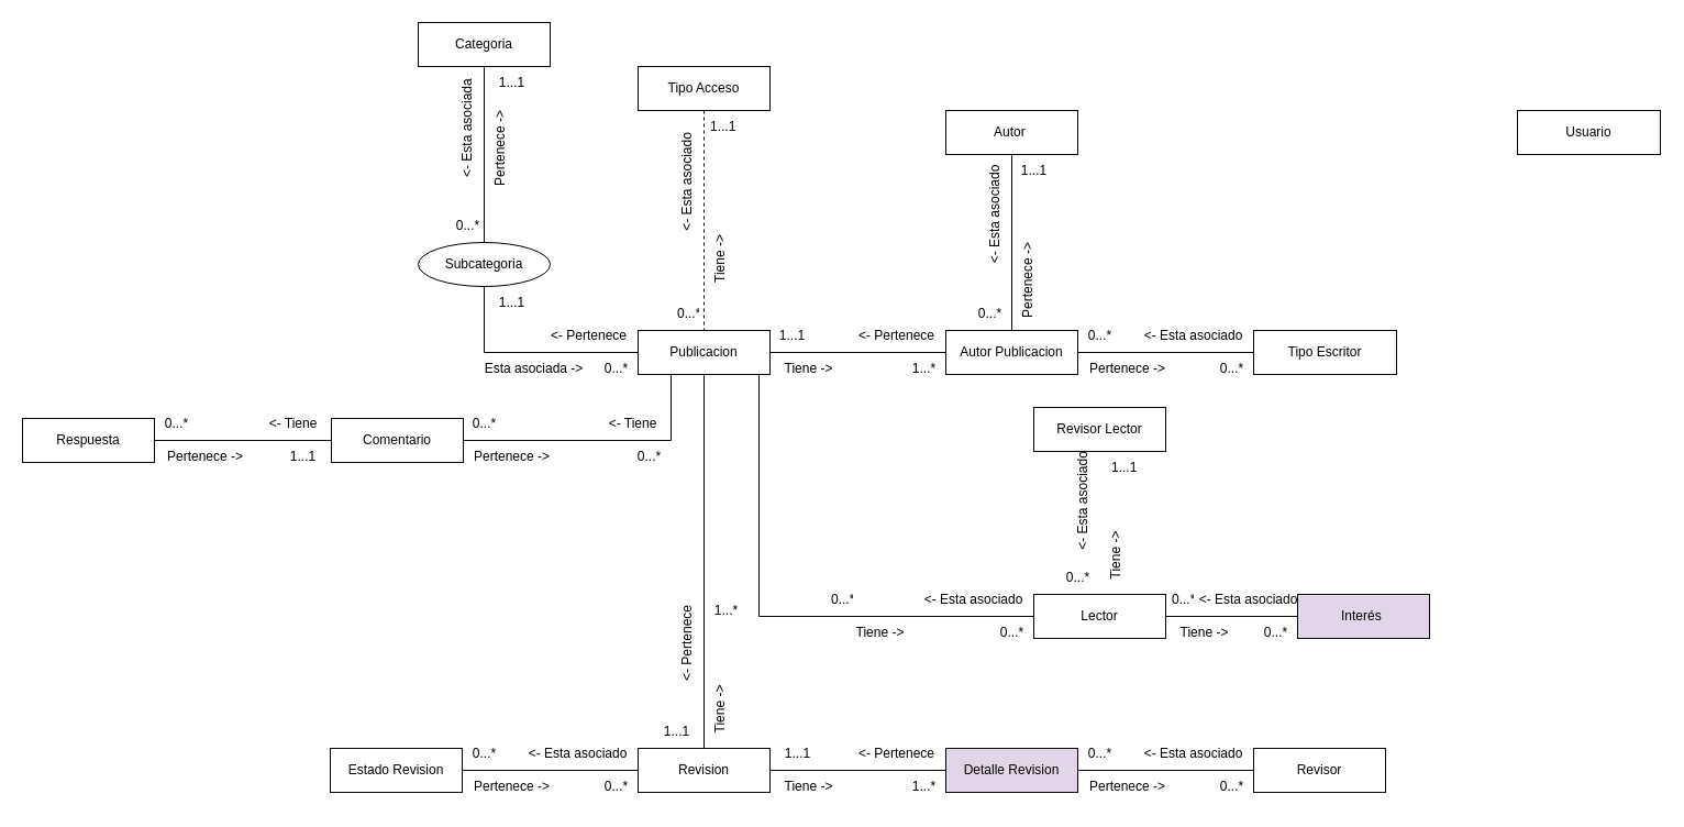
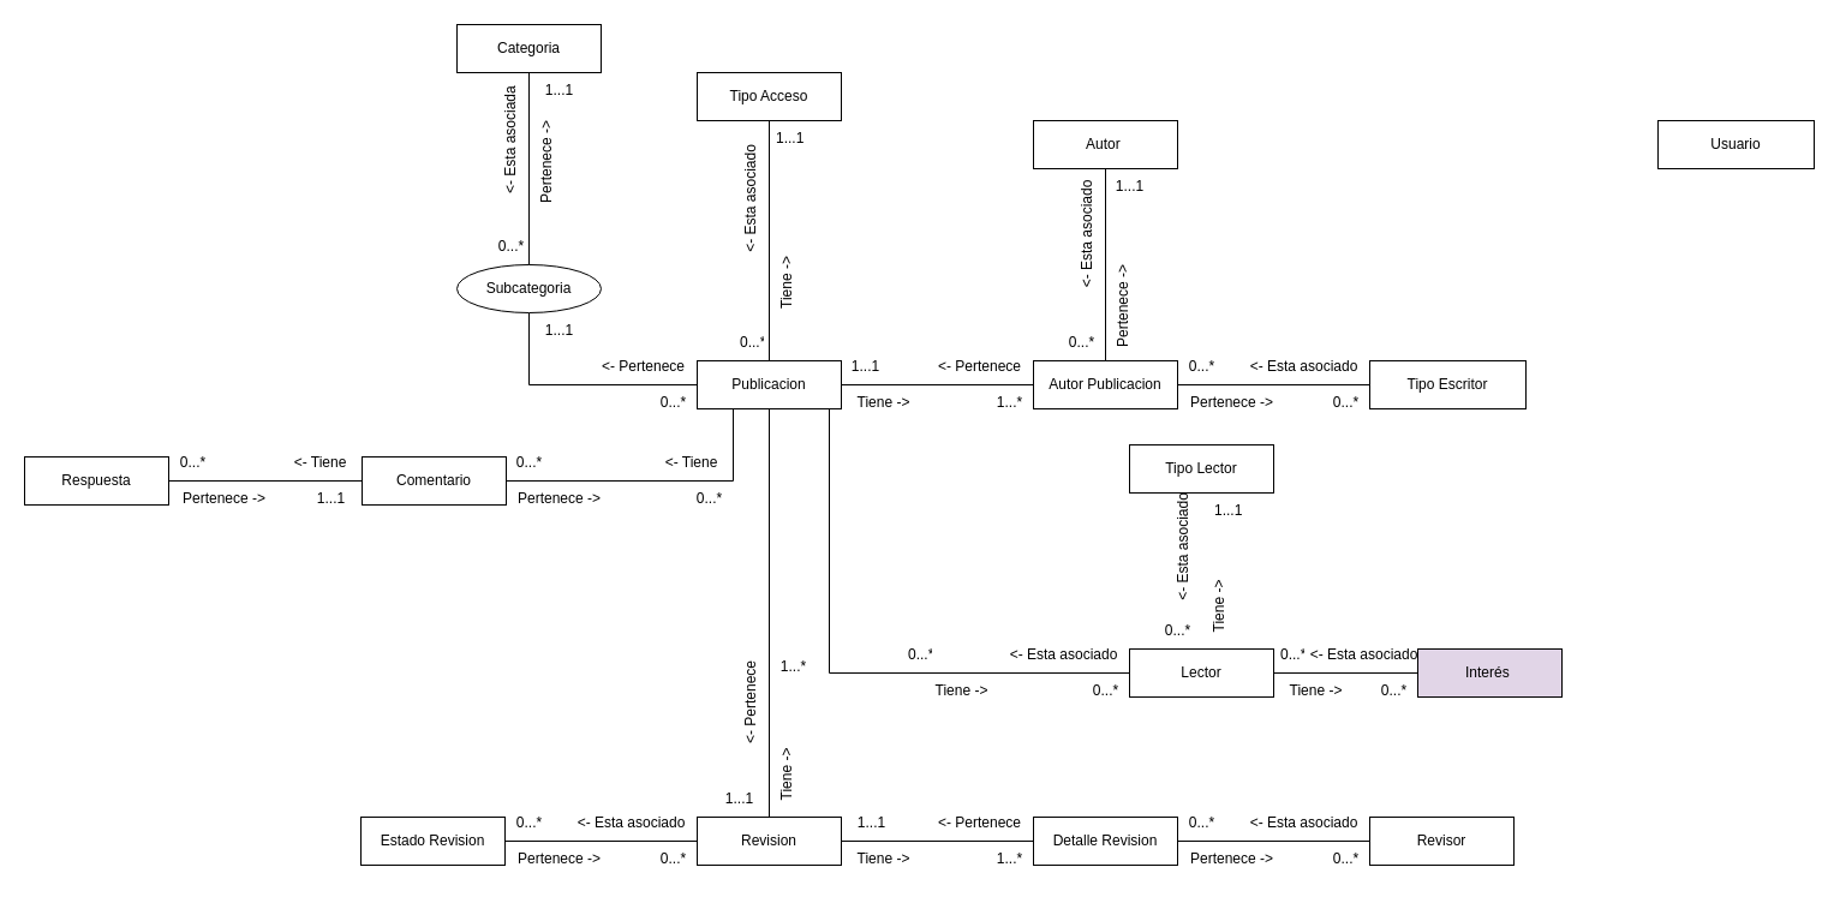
- <mxCell id="8" style="edgeStyle=orthogonalEdgeStyle;rounded=0;orthogonalLoop=1;jettySize=auto;html=1;exitX=0.5;exitY=1;exitDx=0;exitDy=0;endArrow=none;endFill=0;movable=0;resizable=0;rotatable=0;deletable=0;editable=0;locked=1;connectable=0;dashed=1;" edge="1" parent="1" source="9" target="7"><mxGeometry relative="1" as="geometry" /></mxCell>
+ <mxCell id="8" style="edgeStyle=orthogonalEdgeStyle;rounded=0;orthogonalLoop=1;jettySize=auto;html=1;exitX=0.5;exitY=1;exitDx=0;exitDy=0;endArrow=none;endFill=0;movable=0;resizable=0;rotatable=0;deletable=0;editable=0;locked=1;connectable=0;" edge="1" parent="1" source="9" target="7"><mxGeometry relative="1" as="geometry" /></mxCell>
- <mxCell id="17" value="Esta asociada -&amp;gt;" style="text;html=1;align=center;verticalAlign=middle;resizable=0;points=[];autosize=1;strokeColor=none;fillColor=none;movable=0;rotatable=0;deletable=0;editable=0;locked=1;connectable=0;" vertex="1" parent="1"><mxGeometry x="430" y="320" width="110" height="30" as="geometry" /></mxCell>
- <mxCell id="78" value="Revisor Lector" style="rounded=0;whiteSpace=wrap;html=1;movable=0;resizable=0;rotatable=0;deletable=0;editable=0;locked=1;connectable=0;" vertex="1" parent="1"><mxGeometry x="940" y="370" width="120" height="40" as="geometry" /></mxCell>
+ <mxCell id="78" value="Tipo Lector" style="rounded=0;whiteSpace=wrap;html=1;movable=0;resizable=0;rotatable=0;deletable=0;editable=0;locked=1;connectable=0;" vertex="1" parent="1"><mxGeometry x="940" y="370" width="120" height="40" as="geometry" /></mxCell>
- <mxCell id="49" value="Detalle Revision" style="rounded=0;whiteSpace=wrap;html=1;movable=0;resizable=0;rotatable=0;deletable=0;editable=0;locked=1;connectable=0;fillColor=#e1d5e7;" vertex="1" parent="1"><mxGeometry x="860" y="680" width="120" height="40" as="geometry" /></mxCell>
+ <mxCell id="49" value="Detalle Revision" style="rounded=0;whiteSpace=wrap;html=1;movable=0;resizable=0;rotatable=0;deletable=0;editable=0;locked=1;connectable=0;" vertex="1" parent="1"><mxGeometry x="860" y="680" width="120" height="40" as="geometry" /></mxCell>
